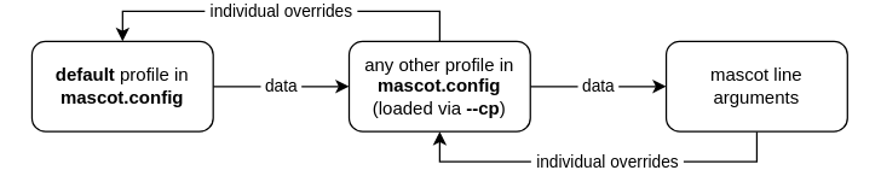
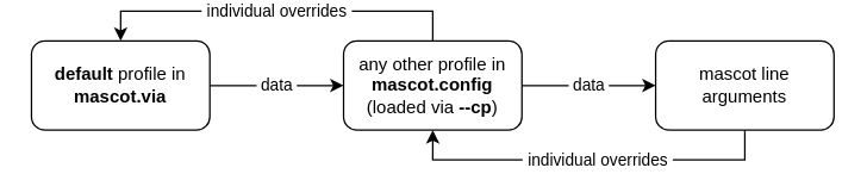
- <mxCell id="3" value="&lt;b&gt;default&lt;/b&gt; profile in &lt;b&gt;mascot.config&lt;/b&gt;" style="rounded=1;whiteSpace=wrap;html=1;" vertex="1" parent="1"><mxGeometry x="20" y="20" width="120" height="60" as="geometry" /></mxCell>
+ <mxCell id="3" value="&lt;b&gt;default&lt;/b&gt; profile in &lt;b&gt;mascot.via&lt;/b&gt;" style="rounded=1;whiteSpace=wrap;html=1;" vertex="1" parent="1"><mxGeometry x="20" y="20" width="120" height="60" as="geometry" /></mxCell>
